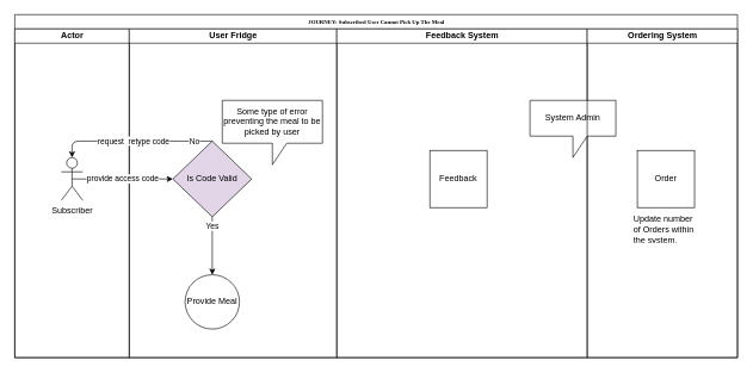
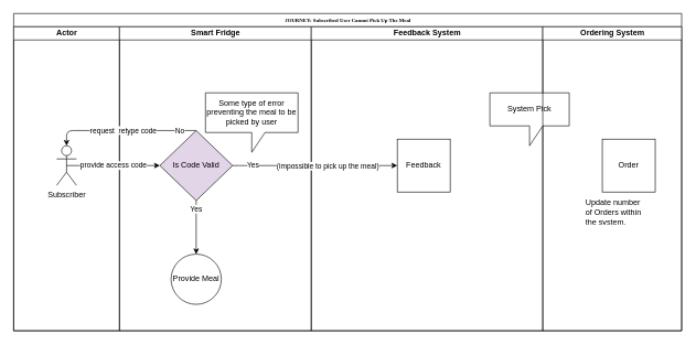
- <mxCell id="5" value="User Fridge" style="swimlane;html=1;startSize=20;" parent="2" vertex="1"><mxGeometry x="160" y="20" width="290" height="460" as="geometry"><mxRectangle x="320" y="20" width="30" height="730" as="alternateBounds" /></mxGeometry></mxCell>
+ <mxCell id="5" value="Smart Fridge" style="swimlane;html=1;startSize=20;" parent="2" vertex="1"><mxGeometry x="160" y="20" width="290" height="460" as="geometry"><mxRectangle x="320" y="20" width="30" height="730" as="alternateBounds" /></mxGeometry></mxCell>
- <mxCell id="12" value="System Admin" style="shape=callout;whiteSpace=wrap;html=1;perimeter=calloutPerimeter;" parent="10" vertex="1"><mxGeometry x="270" y="100" width="120" height="80" as="geometry" /></mxCell>
+ <mxCell id="12" value="System Pick" style="shape=callout;whiteSpace=wrap;html=1;perimeter=calloutPerimeter;" parent="10" vertex="1"><mxGeometry x="270" y="100" width="120" height="80" as="geometry" /></mxCell>
+ <mxCell id="17" value="&lt;div&gt;Yes&lt;/div&gt;" style="endArrow=classic;html=1;exitX=1;exitY=0.5;exitDx=0;exitDy=0;" parent="2" source="6" target="11" edge="1"><mxGeometry x="-0.747" width="50" height="50" relative="1" as="geometry"><mxPoint x="580" y="340" as="sourcePoint" /><mxPoint x="480" y="230.0" as="targetPoint" /><Array as="points"><mxPoint x="350" y="230" /></Array><mxPoint as="offset" /></mxGeometry></mxCell>
+ <mxCell id="18" value="(impossible to pick up the meal)" style="edgeLabel;html=1;align=center;verticalAlign=middle;resizable=0;points=[];" parent="17" vertex="1" connectable="0"><mxGeometry x="0.149" relative="1" as="geometry"><mxPoint as="offset" /></mxGeometry></mxCell>
- <mxCell id="14" value="Order" style="whiteSpace=wrap;html=1;aspect=fixed;" parent="13" vertex="1"><mxGeometry x="70" y="170" width="80" height="80" as="geometry" /></mxCell>
+ <mxCell id="14" value="Order" style="whiteSpace=wrap;html=1;aspect=fixed;" parent="13" vertex="1"><mxGeometry x="90" y="170" width="80" height="80" as="geometry" /></mxCell>
